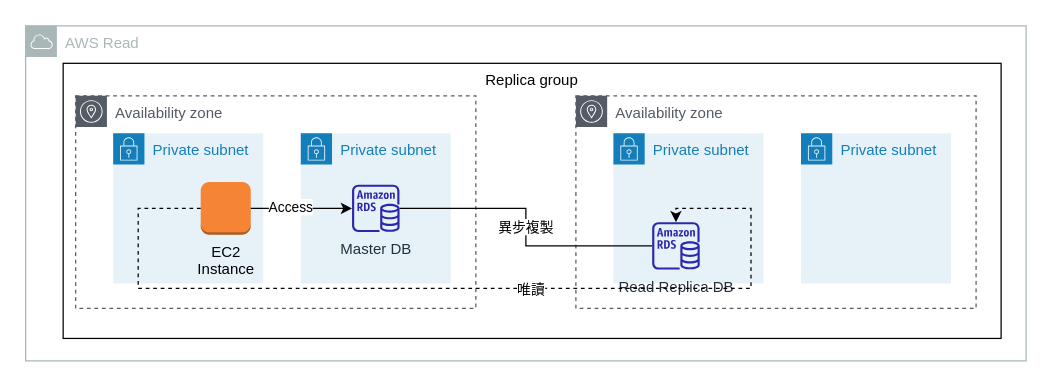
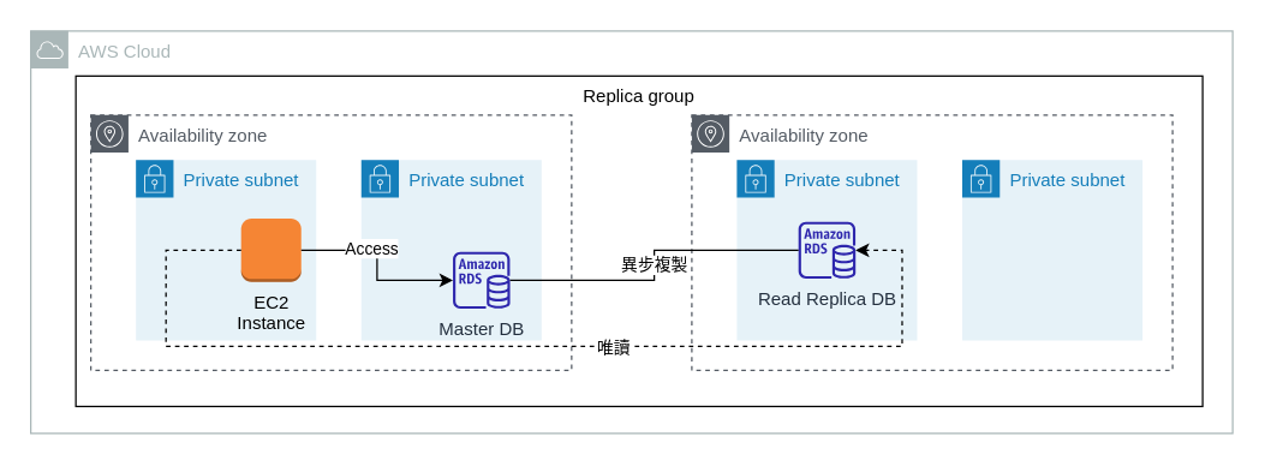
- <mxCell id="5" value="AWS Read" style="sketch=0;outlineConnect=0;gradientColor=none;html=1;whiteSpace=wrap;fontSize=12;fontStyle=0;shape=mxgraph.aws4.group;grIcon=mxgraph.aws4.group_aws_cloud;strokeColor=#AAB7B8;fillColor=none;verticalAlign=top;align=left;spacingLeft=30;fontColor=#AAB7B8;dashed=0;" parent="1" vertex="1"><mxGeometry x="20" y="20" width="800" height="268" as="geometry" /></mxCell>
+ <mxCell id="5" value="AWS Cloud" style="sketch=0;outlineConnect=0;gradientColor=none;html=1;whiteSpace=wrap;fontSize=12;fontStyle=0;shape=mxgraph.aws4.group;grIcon=mxgraph.aws4.group_aws_cloud;strokeColor=#AAB7B8;fillColor=none;verticalAlign=top;align=left;spacingLeft=30;fontColor=#AAB7B8;dashed=0;" parent="1" vertex="1"><mxGeometry x="20" y="20" width="800" height="268" as="geometry" /></mxCell>
- <mxCell id="9" value="Master DB" style="sketch=0;outlineConnect=0;fontColor=#232F3E;gradientColor=none;fillColor=#2E27AD;strokeColor=none;dashed=0;verticalLabelPosition=bottom;verticalAlign=top;align=center;html=1;fontSize=12;fontStyle=0;aspect=fixed;pointerEvents=1;shape=mxgraph.aws4.rds_instance;" parent="8" vertex="1"><mxGeometry x="41" y="41" width="38" height="38" as="geometry" /></mxCell>
+ <mxCell id="9" value="Master DB" style="sketch=0;outlineConnect=0;fontColor=#232F3E;gradientColor=none;fillColor=#2E27AD;strokeColor=none;dashed=0;verticalLabelPosition=bottom;verticalAlign=top;align=center;html=1;fontSize=12;fontStyle=0;aspect=fixed;pointerEvents=1;shape=mxgraph.aws4.rds_instance;" parent="8" vertex="1"><mxGeometry x="61" y="61" width="38" height="38" as="geometry" /></mxCell>
- <mxCell id="13" value="Read Replica DB" style="sketch=0;outlineConnect=0;fontColor=#232F3E;gradientColor=none;fillColor=#2E27AD;strokeColor=none;dashed=0;verticalLabelPosition=bottom;verticalAlign=top;align=center;html=1;fontSize=12;fontStyle=0;aspect=fixed;pointerEvents=1;shape=mxgraph.aws4.rds_instance;" parent="12" vertex="1"><mxGeometry x="31" y="71" width="38" height="38" as="geometry" /></mxCell>
+ <mxCell id="13" value="Read Replica DB" style="sketch=0;outlineConnect=0;fontColor=#232F3E;gradientColor=none;fillColor=#2E27AD;strokeColor=none;dashed=0;verticalLabelPosition=bottom;verticalAlign=top;align=center;html=1;fontSize=12;fontStyle=0;aspect=fixed;pointerEvents=1;shape=mxgraph.aws4.rds_instance;" parent="12" vertex="1"><mxGeometry x="41" y="41" width="38" height="38" as="geometry" /></mxCell>
